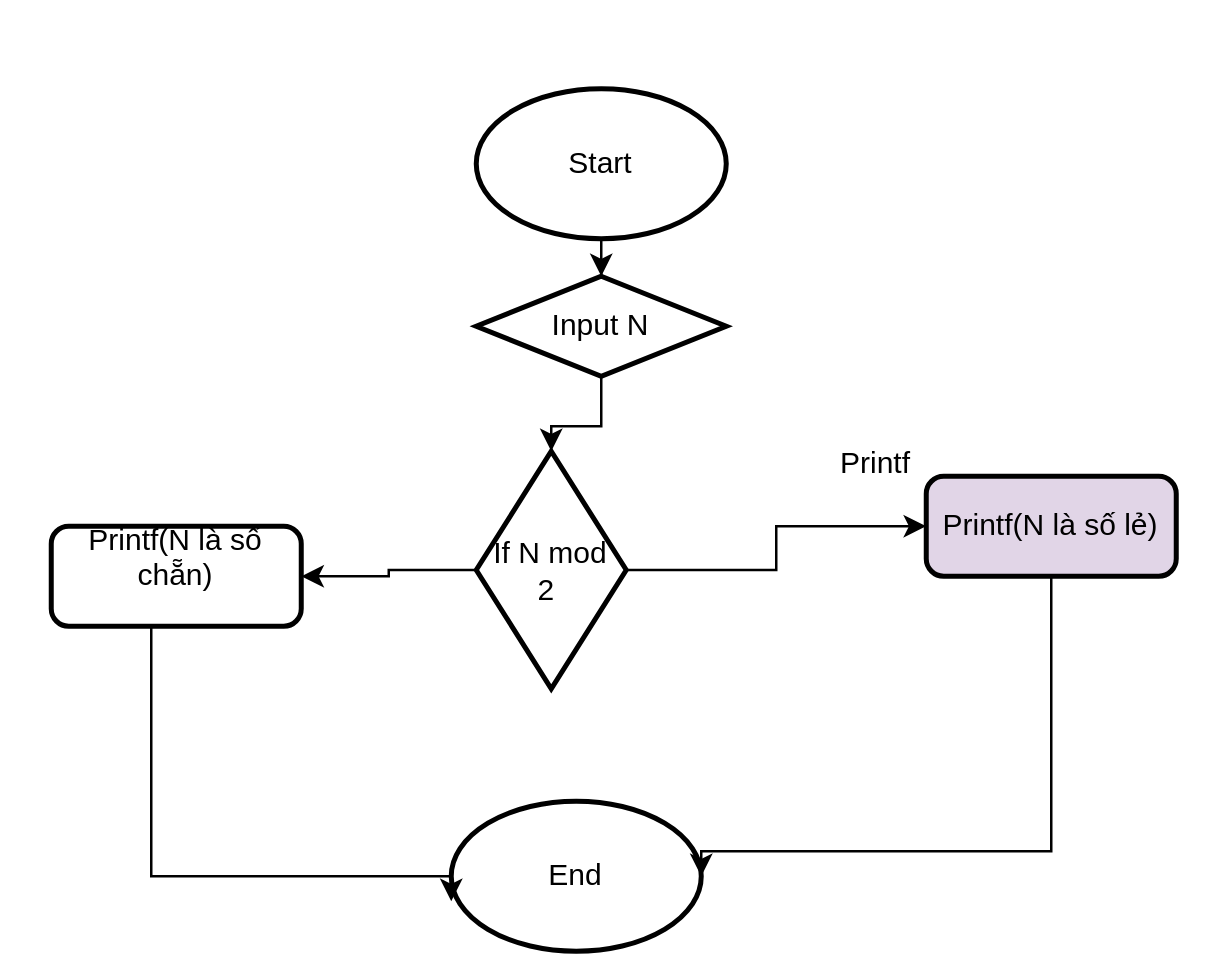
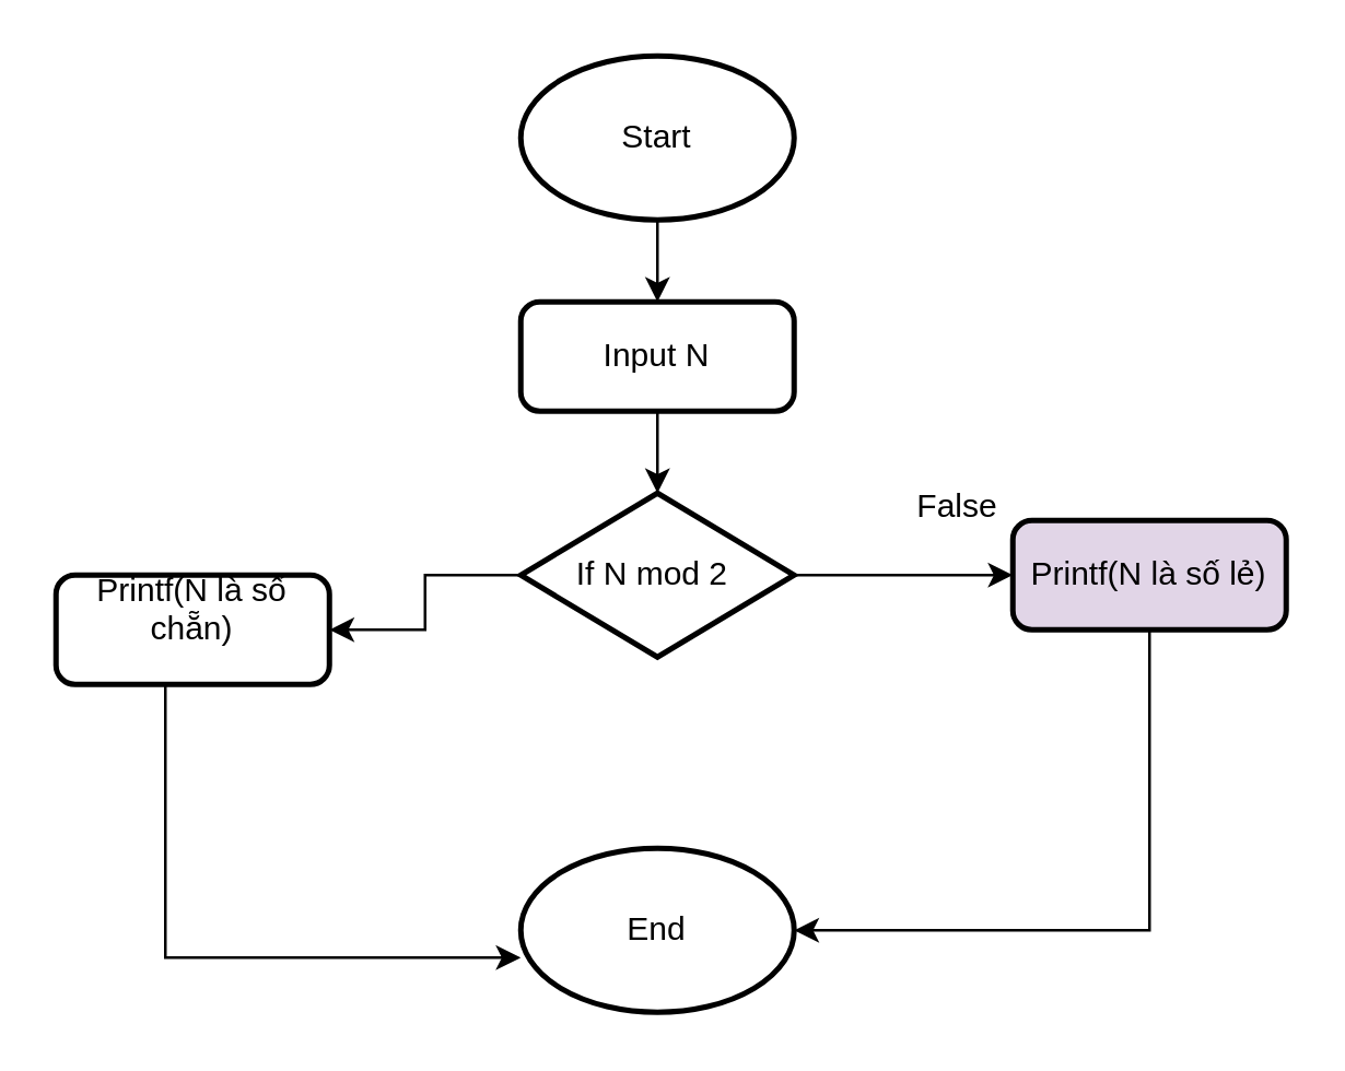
- <mxCell id="3" value="Start" style="strokeWidth=2;html=1;shape=mxgraph.flowchart.start_1;whiteSpace=wrap;" vertex="1" parent="1"><mxGeometry x="190" y="35" width="100" height="60" as="geometry" /></mxCell>
+ <mxCell id="3" value="Start" style="strokeWidth=2;html=1;shape=mxgraph.flowchart.start_1;whiteSpace=wrap;" vertex="1" parent="1"><mxGeometry x="190" y="20" width="100" height="60" as="geometry" /></mxCell>
- <mxCell id="6" value="Input N" style="rhombus;whiteSpace=wrap;html=1;absoluteArcSize=1;arcSize=14;strokeWidth=2;" vertex="1" parent="1"><mxGeometry x="190" y="110" width="100" height="40" as="geometry" /></mxCell>
+ <mxCell id="6" value="Input N" style="rounded=1;whiteSpace=wrap;html=1;absoluteArcSize=1;arcSize=14;strokeWidth=2;" vertex="1" parent="1"><mxGeometry x="190" y="110" width="100" height="40" as="geometry" /></mxCell>
- <mxCell id="10" value="Printf" style="text;html=1;align=center;verticalAlign=middle;whiteSpace=wrap;rounded=0;" vertex="1" parent="1"><mxGeometry x="320" y="170" width="60" height="30" as="geometry" /></mxCell>
+ <mxCell id="10" value="False" style="text;html=1;align=center;verticalAlign=middle;whiteSpace=wrap;rounded=0;" vertex="1" parent="1"><mxGeometry x="320" y="170" width="60" height="30" as="geometry" /></mxCell>
- <mxCell id="9" value="If N mod 2&amp;nbsp;" style="strokeWidth=2;html=1;shape=mxgraph.flowchart.decision;whiteSpace=wrap;" vertex="1" parent="1"><mxGeometry x="190" y="180" width="60" height="95" as="geometry" /></mxCell>
+ <mxCell id="9" value="If N mod 2&amp;nbsp;" style="strokeWidth=2;html=1;shape=mxgraph.flowchart.decision;whiteSpace=wrap;" vertex="1" parent="1"><mxGeometry x="190" y="180" width="100" height="60" as="geometry" /></mxCell>
- <mxCell id="4" value="End" style="strokeWidth=2;html=1;shape=mxgraph.flowchart.start_1;whiteSpace=wrap;" vertex="1" parent="1"><mxGeometry x="180" y="320" width="100" height="60" as="geometry" /></mxCell>
+ <mxCell id="4" value="End" style="strokeWidth=2;html=1;shape=mxgraph.flowchart.start_1;whiteSpace=wrap;" vertex="1" parent="1"><mxGeometry x="190" y="310" width="100" height="60" as="geometry" /></mxCell>
